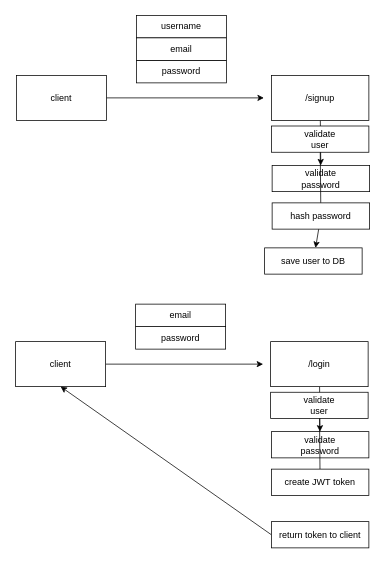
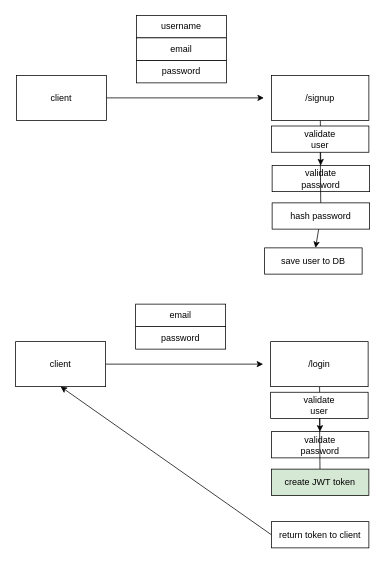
- <mxCell id="28" value="create JWT token" style="rounded=0;whiteSpace=wrap;html=1;" vertex="1" parent="1"><mxGeometry x="361" y="625" width="130" height="35" as="geometry" /></mxCell>
+ <mxCell id="28" value="create JWT token" style="rounded=0;whiteSpace=wrap;html=1;fillColor=#d5e8d4;" vertex="1" parent="1"><mxGeometry x="361" y="625" width="130" height="35" as="geometry" /></mxCell>
